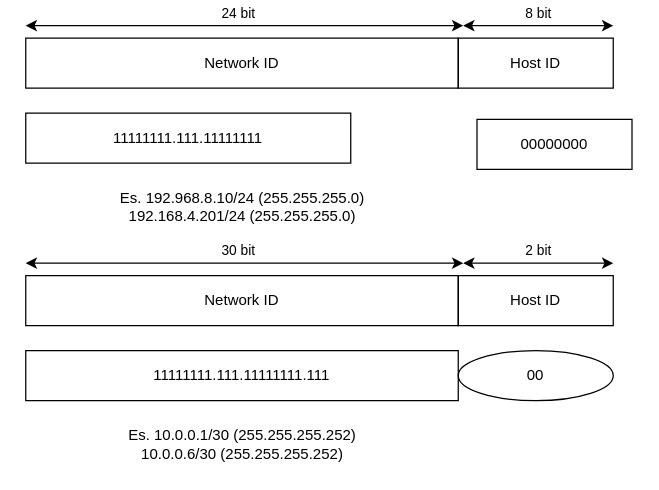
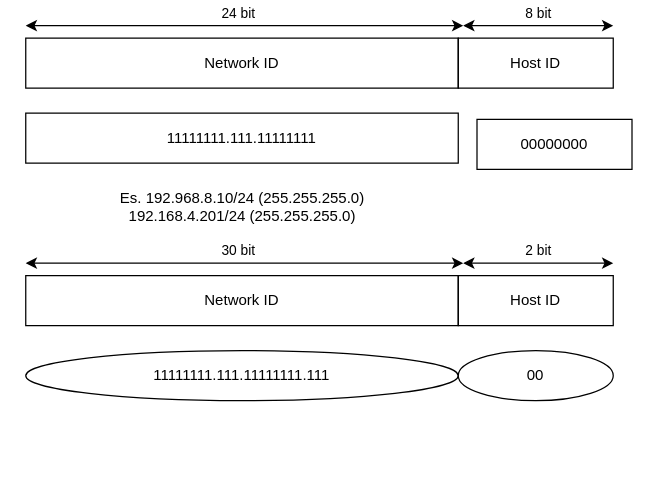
- <mxCell id="3" value="&lt;span&gt;11111111.111.11111111&lt;/span&gt;" style="rounded=0;whiteSpace=wrap;html=1;labelBackgroundColor=none;fillColor=none;" vertex="1" parent="1"><mxGeometry x="20" y="90" width="260" height="40" as="geometry" /></mxCell>
+ <mxCell id="3" value="&lt;span&gt;11111111.111.11111111&lt;/span&gt;" style="rounded=0;whiteSpace=wrap;html=1;labelBackgroundColor=none;fillColor=none;" vertex="1" parent="1"><mxGeometry x="20" y="90" width="346" height="40" as="geometry" /></mxCell>
- <mxCell id="9" value="&lt;span&gt;11111111.111.11111111.111&lt;/span&gt;" style="rounded=0;whiteSpace=wrap;html=1;labelBackgroundColor=none;fillColor=none;" vertex="1" parent="1"><mxGeometry x="20" y="280" width="346" height="40" as="geometry" /></mxCell>
+ <mxCell id="9" value="&lt;span&gt;11111111.111.11111111.111&lt;/span&gt;" style="ellipse;whiteSpace=wrap;html=1;labelBackgroundColor=none;fillColor=none;" vertex="1" parent="1"><mxGeometry x="20" y="280" width="346" height="40" as="geometry" /></mxCell>
- <mxCell id="15" value="Es. 10.0.0.1/30 (255.255.255.252)&lt;br&gt;10.0.0.6/30 (255.255.255.252)" style="text;html=1;strokeColor=none;fillColor=none;align=center;verticalAlign=middle;whiteSpace=wrap;rounded=0;" vertex="1" parent="1"><mxGeometry x="57.75" y="340" width="270.5" height="30" as="geometry" /></mxCell>
